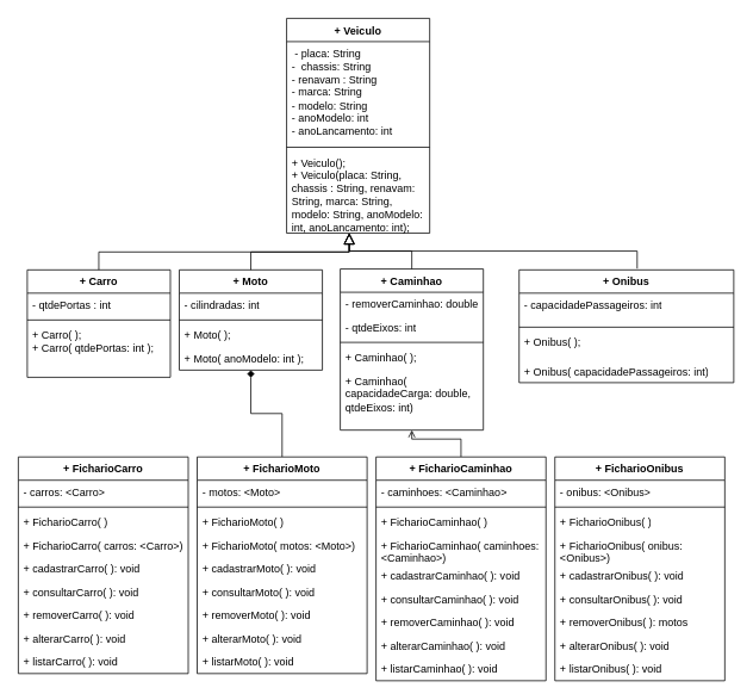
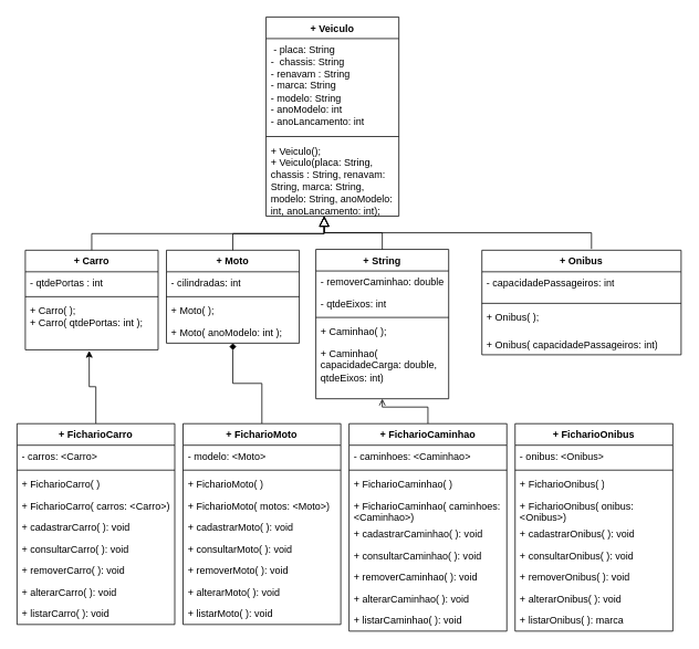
- <mxCell id="15" value="+ Caminhao&lt;br&gt;" style="swimlane;fontStyle=1;align=center;verticalAlign=top;childLayout=stackLayout;horizontal=1;startSize=26;horizontalStack=0;resizeParent=1;resizeParentMax=0;resizeLast=0;collapsible=1;marginBottom=0;whiteSpace=wrap;html=1;" vertex="1" parent="1"><mxGeometry x="380" y="300" width="160" height="180" as="geometry" /></mxCell>
+ <mxCell id="15" value="+ String&lt;br&gt;" style="swimlane;fontStyle=1;align=center;verticalAlign=top;childLayout=stackLayout;horizontal=1;startSize=26;horizontalStack=0;resizeParent=1;resizeParentMax=0;resizeLast=0;collapsible=1;marginBottom=0;whiteSpace=wrap;html=1;" vertex="1" parent="1"><mxGeometry x="380" y="300" width="160" height="180" as="geometry" /></mxCell>
+ <mxCell id="30" style="edgeStyle=orthogonalEdgeStyle;rounded=0;orthogonalLoop=1;jettySize=auto;html=1;entryX=0.481;entryY=1.017;entryDx=0;entryDy=0;entryPerimeter=0;" edge="1" parent="1" source="31" target="9"><mxGeometry relative="1" as="geometry" /></mxCell>
- <mxCell id="43" value="- motos: &amp;lt;Moto&amp;gt;" style="text;strokeColor=none;fillColor=none;align=left;verticalAlign=top;spacingLeft=4;spacingRight=4;overflow=hidden;rotatable=0;points=[[0,0.5],[1,0.5]];portConstraint=eastwest;whiteSpace=wrap;html=1;" vertex="1" parent="42"><mxGeometry y="26" width="190" height="26" as="geometry" /></mxCell>
+ <mxCell id="43" value="- modelo: &amp;lt;Moto&amp;gt;" style="text;strokeColor=none;fillColor=none;align=left;verticalAlign=top;spacingLeft=4;spacingRight=4;overflow=hidden;rotatable=0;points=[[0,0.5],[1,0.5]];portConstraint=eastwest;whiteSpace=wrap;html=1;" vertex="1" parent="42"><mxGeometry y="26" width="190" height="26" as="geometry" /></mxCell>
- <mxCell id="70" value="+ removerOnibus( ): motos" style="text;strokeColor=none;fillColor=none;align=left;verticalAlign=top;spacingLeft=4;spacingRight=4;overflow=hidden;rotatable=0;points=[[0,0.5],[1,0.5]];portConstraint=eastwest;whiteSpace=wrap;html=1;" vertex="1" parent="63"><mxGeometry y="172" width="190" height="26" as="geometry" /></mxCell>
+ <mxCell id="70" value="+ removerOnibus( ): void" style="text;strokeColor=none;fillColor=none;align=left;verticalAlign=top;spacingLeft=4;spacingRight=4;overflow=hidden;rotatable=0;points=[[0,0.5],[1,0.5]];portConstraint=eastwest;whiteSpace=wrap;html=1;" vertex="1" parent="63"><mxGeometry y="172" width="190" height="26" as="geometry" /></mxCell>
- <mxCell id="72" value="+ listarOnibus( ): void" style="text;strokeColor=none;fillColor=none;align=left;verticalAlign=top;spacingLeft=4;spacingRight=4;overflow=hidden;rotatable=0;points=[[0,0.5],[1,0.5]];portConstraint=eastwest;whiteSpace=wrap;html=1;" vertex="1" parent="63"><mxGeometry y="224" width="190" height="26" as="geometry" /></mxCell>
+ <mxCell id="72" value="+ listarOnibus( ): marca" style="text;strokeColor=none;fillColor=none;align=left;verticalAlign=top;spacingLeft=4;spacingRight=4;overflow=hidden;rotatable=0;points=[[0,0.5],[1,0.5]];portConstraint=eastwest;whiteSpace=wrap;html=1;" vertex="1" parent="63"><mxGeometry y="224" width="190" height="26" as="geometry" /></mxCell>
